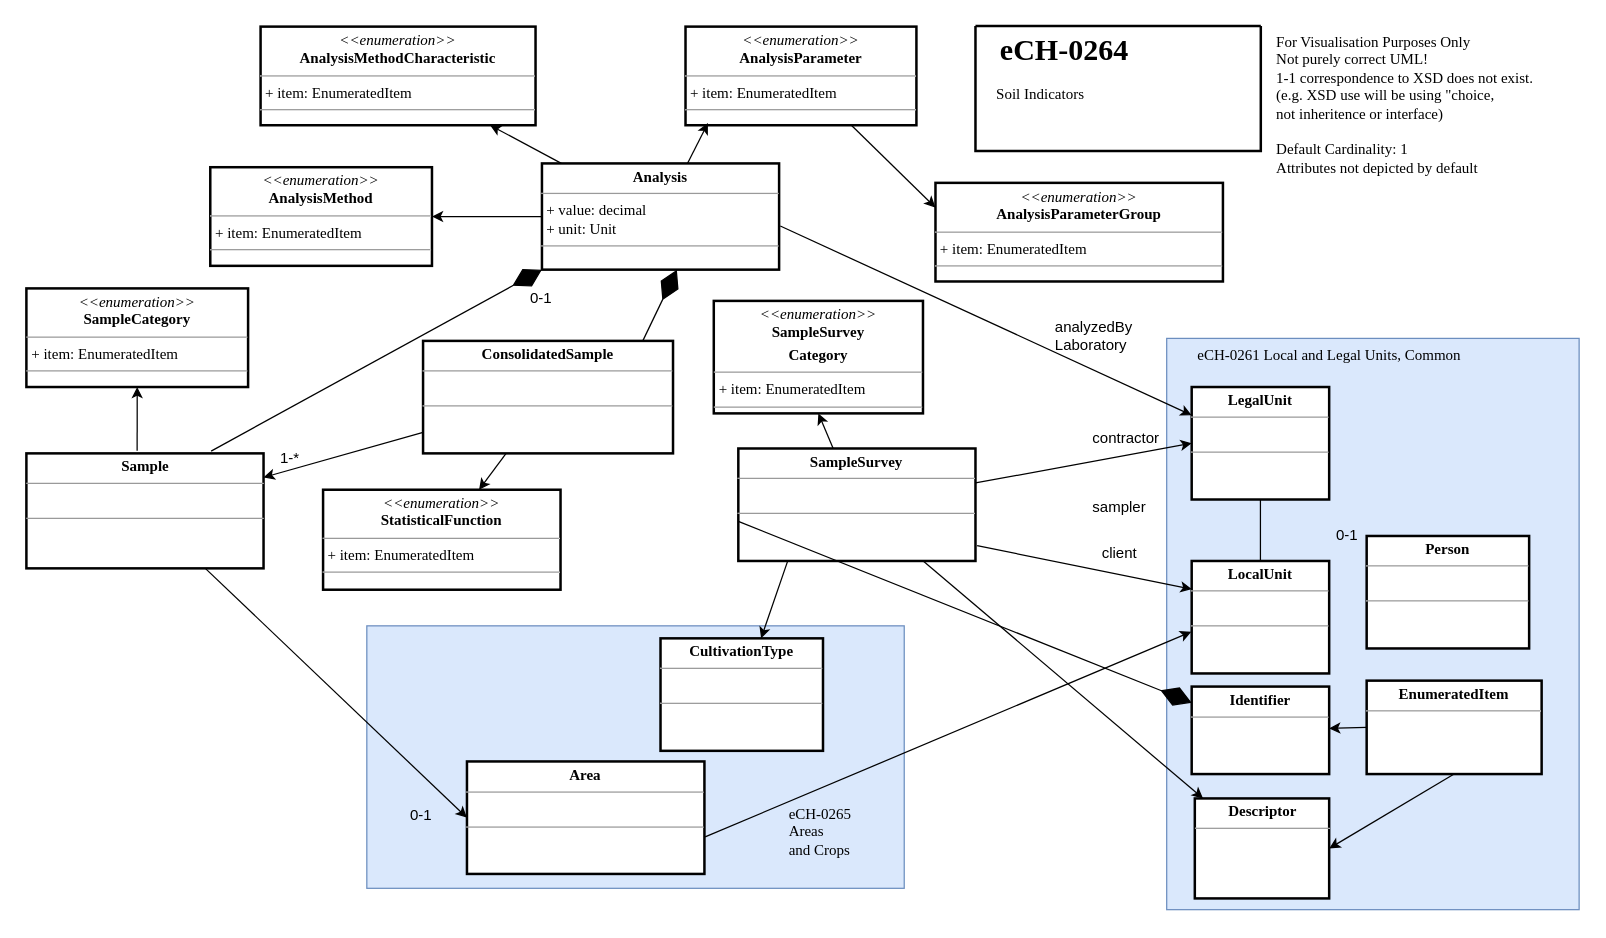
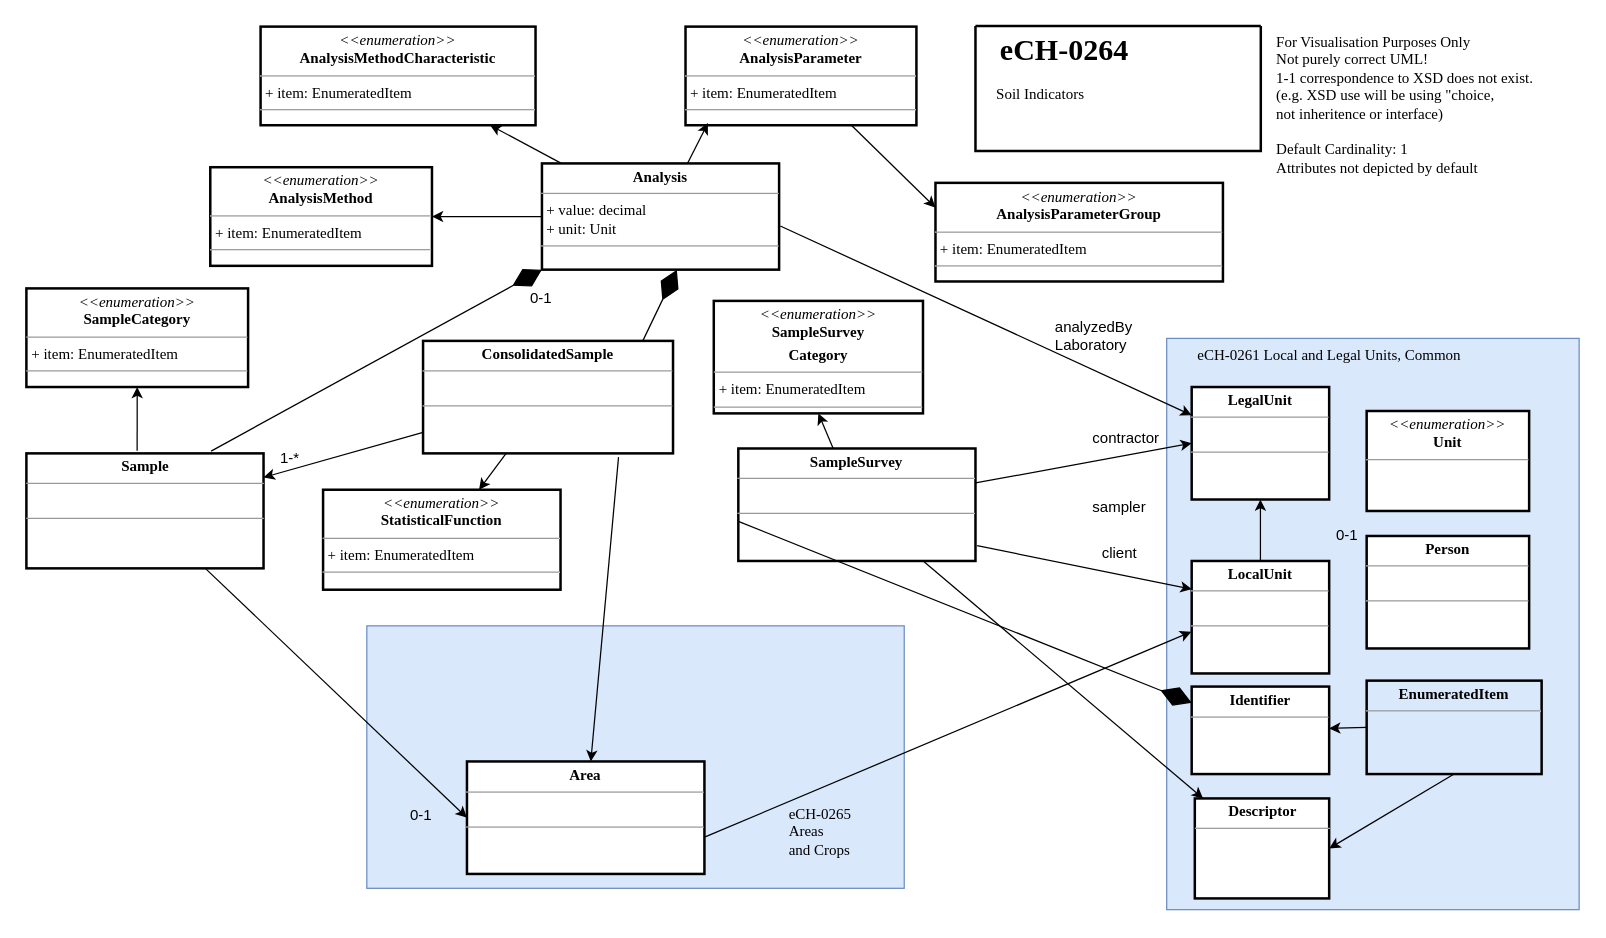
+ <mxCell id="3" value="&lt;p style=&quot;margin:0px;margin-top:4px;text-align:center;&quot;&gt;&lt;i&gt;&amp;lt;&amp;lt;enumeration&amp;gt;&amp;gt;&lt;/i&gt;&lt;br&gt;&lt;b&gt;Unit&lt;/b&gt;&lt;/p&gt;&lt;hr size=&quot;1&quot;&gt;&lt;p style=&quot;margin:0px;margin-left:4px;&quot;&gt;&lt;br&gt;&lt;/p&gt;" style="verticalAlign=top;align=left;overflow=fill;fontSize=12;fontFamily=Verdana;html=1;sketch=0;strokeWidth=2;" parent="1" vertex="1"><mxGeometry x="1093" y="328.09" width="130" height="80" as="geometry" /></mxCell>
- <mxCell id="7" value="" style="endArrow=none;html=1;sketch=0;fontFamily=Verdana;curved=1;" parent="1" source="6" target="15" edge="1"><mxGeometry width="50" height="50" relative="1" as="geometry"><mxPoint x="1128" y="912.09" as="sourcePoint" /><mxPoint x="1042.72" y="467.426" as="targetPoint" /></mxGeometry></mxCell>
+ <mxCell id="7" value="" style="endArrow=classic;html=1;sketch=0;fontFamily=Verdana;curved=1;" parent="1" source="6" target="15" edge="1"><mxGeometry width="50" height="50" relative="1" as="geometry"><mxPoint x="1128" y="912.09" as="sourcePoint" /><mxPoint x="1042.72" y="467.426" as="targetPoint" /></mxGeometry></mxCell>
- <mxCell id="26" value="" style="endArrow=classic;html=1;sketch=0;fontFamily=Verdana;curved=1;exitX=0.208;exitY=1.001;exitDx=0;exitDy=0;exitPerimeter=0;" parent="1" source="14" target="25" edge="1"><mxGeometry width="50" height="50" relative="1" as="geometry"><mxPoint x="781.51" y="657" as="sourcePoint" /><mxPoint x="829.697" y="820" as="targetPoint" /></mxGeometry></mxCell>
+ <mxCell id="21" value="" style="endArrow=classic;html=1;sketch=0;fontFamily=Verdana;curved=1;exitX=0.782;exitY=1.033;exitDx=0;exitDy=0;exitPerimeter=0;" parent="1" source="27" target="24" edge="1"><mxGeometry width="50" height="50" relative="1" as="geometry"><mxPoint x="392.763" y="477.012" as="sourcePoint" /><mxPoint x="759.352" y="710" as="targetPoint" /></mxGeometry></mxCell>
- <mxCell id="25" value="&lt;p style=&quot;margin:0px;margin-top:4px;text-align:center;&quot;&gt;&lt;b&gt;CultivationType&lt;/b&gt;&lt;/p&gt;&lt;hr size=&quot;1&quot;&gt;&lt;p style=&quot;margin:0px;margin-left:4px;&quot;&gt;&amp;nbsp;&lt;br&gt;&lt;/p&gt;&lt;hr size=&quot;1&quot;&gt;&lt;p style=&quot;margin:0px;margin-left:4px;&quot;&gt;&lt;br&gt;&lt;/p&gt;" style="verticalAlign=top;align=left;overflow=fill;fontSize=12;fontFamily=Verdana;html=1;sketch=0;strokeWidth=2;" parent="1" vertex="1"><mxGeometry x="528" y="510" width="130" height="90" as="geometry" /></mxCell>
- <mxCell id="5" value="&lt;p style=&quot;margin:0px;margin-top:4px;text-align:center;&quot;&gt;&lt;b&gt;EnumeratedItem&lt;/b&gt;&lt;/p&gt;&lt;hr size=&quot;1&quot;&gt;&lt;p style=&quot;margin:0px;margin-left:4px;&quot;&gt;&lt;br&gt;&lt;/p&gt;" style="verticalAlign=top;align=left;overflow=fill;fontSize=12;fontFamily=Verdana;html=1;sketch=0;strokeWidth=2;" parent="1" vertex="1"><mxGeometry x="1093" y="543.84" width="140" height="74.75" as="geometry" /></mxCell>
+ <mxCell id="5" value="&lt;p style=&quot;margin:0px;margin-top:4px;text-align:center;&quot;&gt;&lt;b&gt;EnumeratedItem&lt;/b&gt;&lt;/p&gt;&lt;hr size=&quot;1&quot;&gt;&lt;p style=&quot;margin:0px;margin-left:4px;&quot;&gt;&lt;br&gt;&lt;/p&gt;" style="verticalAlign=top;align=left;overflow=fill;fontSize=12;fontFamily=Verdana;html=1;sketch=0;strokeWidth=2;fillColor=#dae8fc;" parent="1" vertex="1"><mxGeometry x="1093" y="543.84" width="140" height="74.75" as="geometry" /></mxCell>
